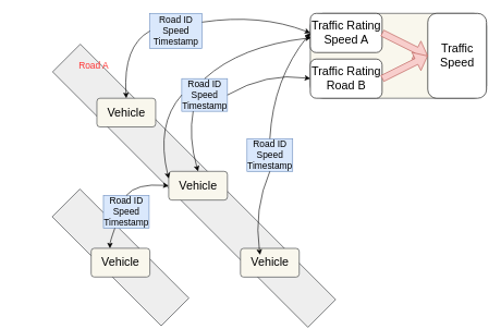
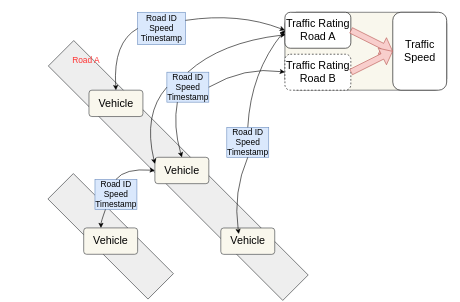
- <mxCell id="5" value="&lt;font style=&quot;font-size: 18px&quot;&gt;Traffic Rating Speed A&lt;/font&gt;" style="rounded=1;whiteSpace=wrap;html=1;" vertex="1" parent="1"><mxGeometry x="474.66" y="20" width="110" height="60" as="geometry" /></mxCell>
+ <mxCell id="5" value="&lt;font style=&quot;font-size: 18px&quot;&gt;Traffic Rating Road A&lt;/font&gt;" style="rounded=1;whiteSpace=wrap;html=1;" vertex="1" parent="1"><mxGeometry x="474.66" y="20" width="110" height="60" as="geometry" /></mxCell>
- <mxCell id="3" value="&lt;font style=&quot;font-size: 18px&quot;&gt;Traffic Rating Road B&lt;/font&gt;" style="rounded=1;whiteSpace=wrap;html=1;" vertex="1" parent="1"><mxGeometry x="474.66" y="90" width="110" height="60" as="geometry" /></mxCell>
+ <mxCell id="3" value="&lt;font style=&quot;font-size: 18px&quot;&gt;Traffic Rating Road B&lt;/font&gt;" style="rounded=1;whiteSpace=wrap;html=1;dashed=1;" vertex="1" parent="1"><mxGeometry x="474.66" y="90" width="110" height="60" as="geometry" /></mxCell>
